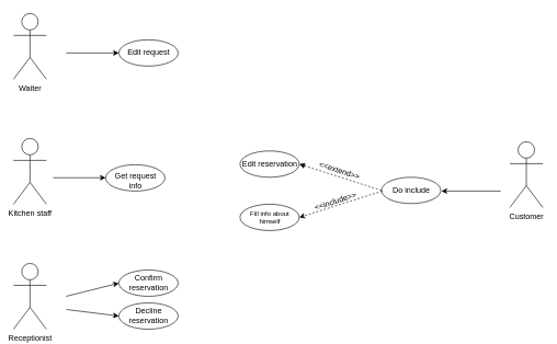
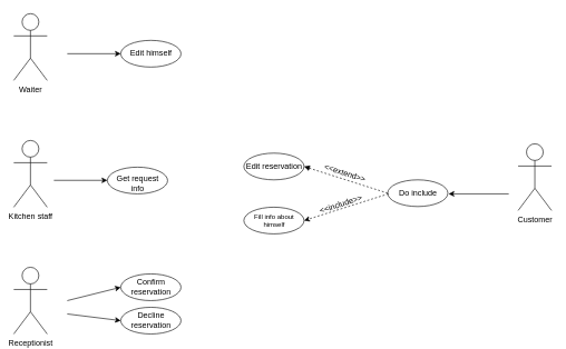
- <mxCell id="8" value="Edit request" style="text;html=1;align=center;verticalAlign=middle;resizable=0;points=[];autosize=1;strokeColor=none;fillColor=none;" parent="1" vertex="1"><mxGeometry x="180" y="65" width="90" height="30" as="geometry" /></mxCell>
+ <mxCell id="8" value="Edit himself" style="text;html=1;align=center;verticalAlign=middle;resizable=0;points=[];autosize=1;strokeColor=none;fillColor=none;" parent="1" vertex="1"><mxGeometry x="180" y="65" width="90" height="30" as="geometry" /></mxCell>
